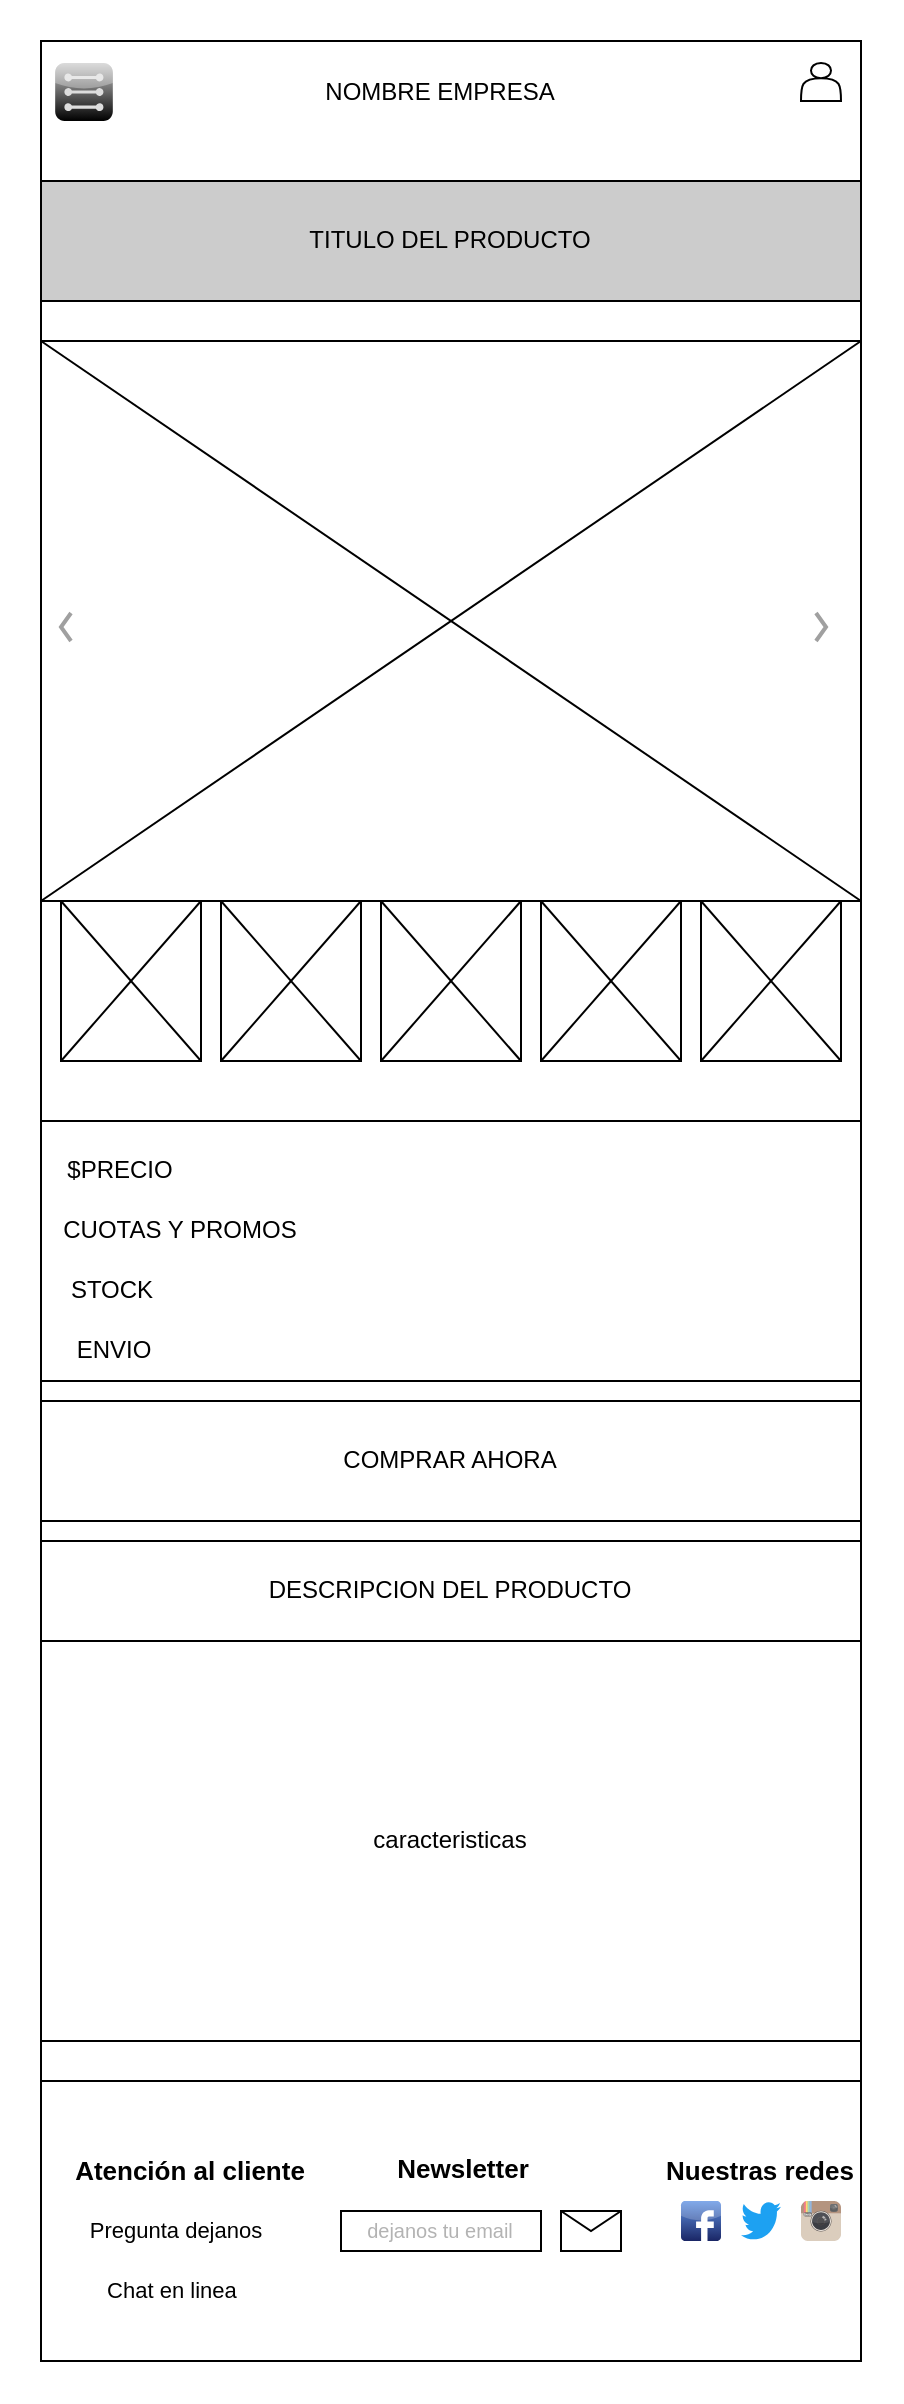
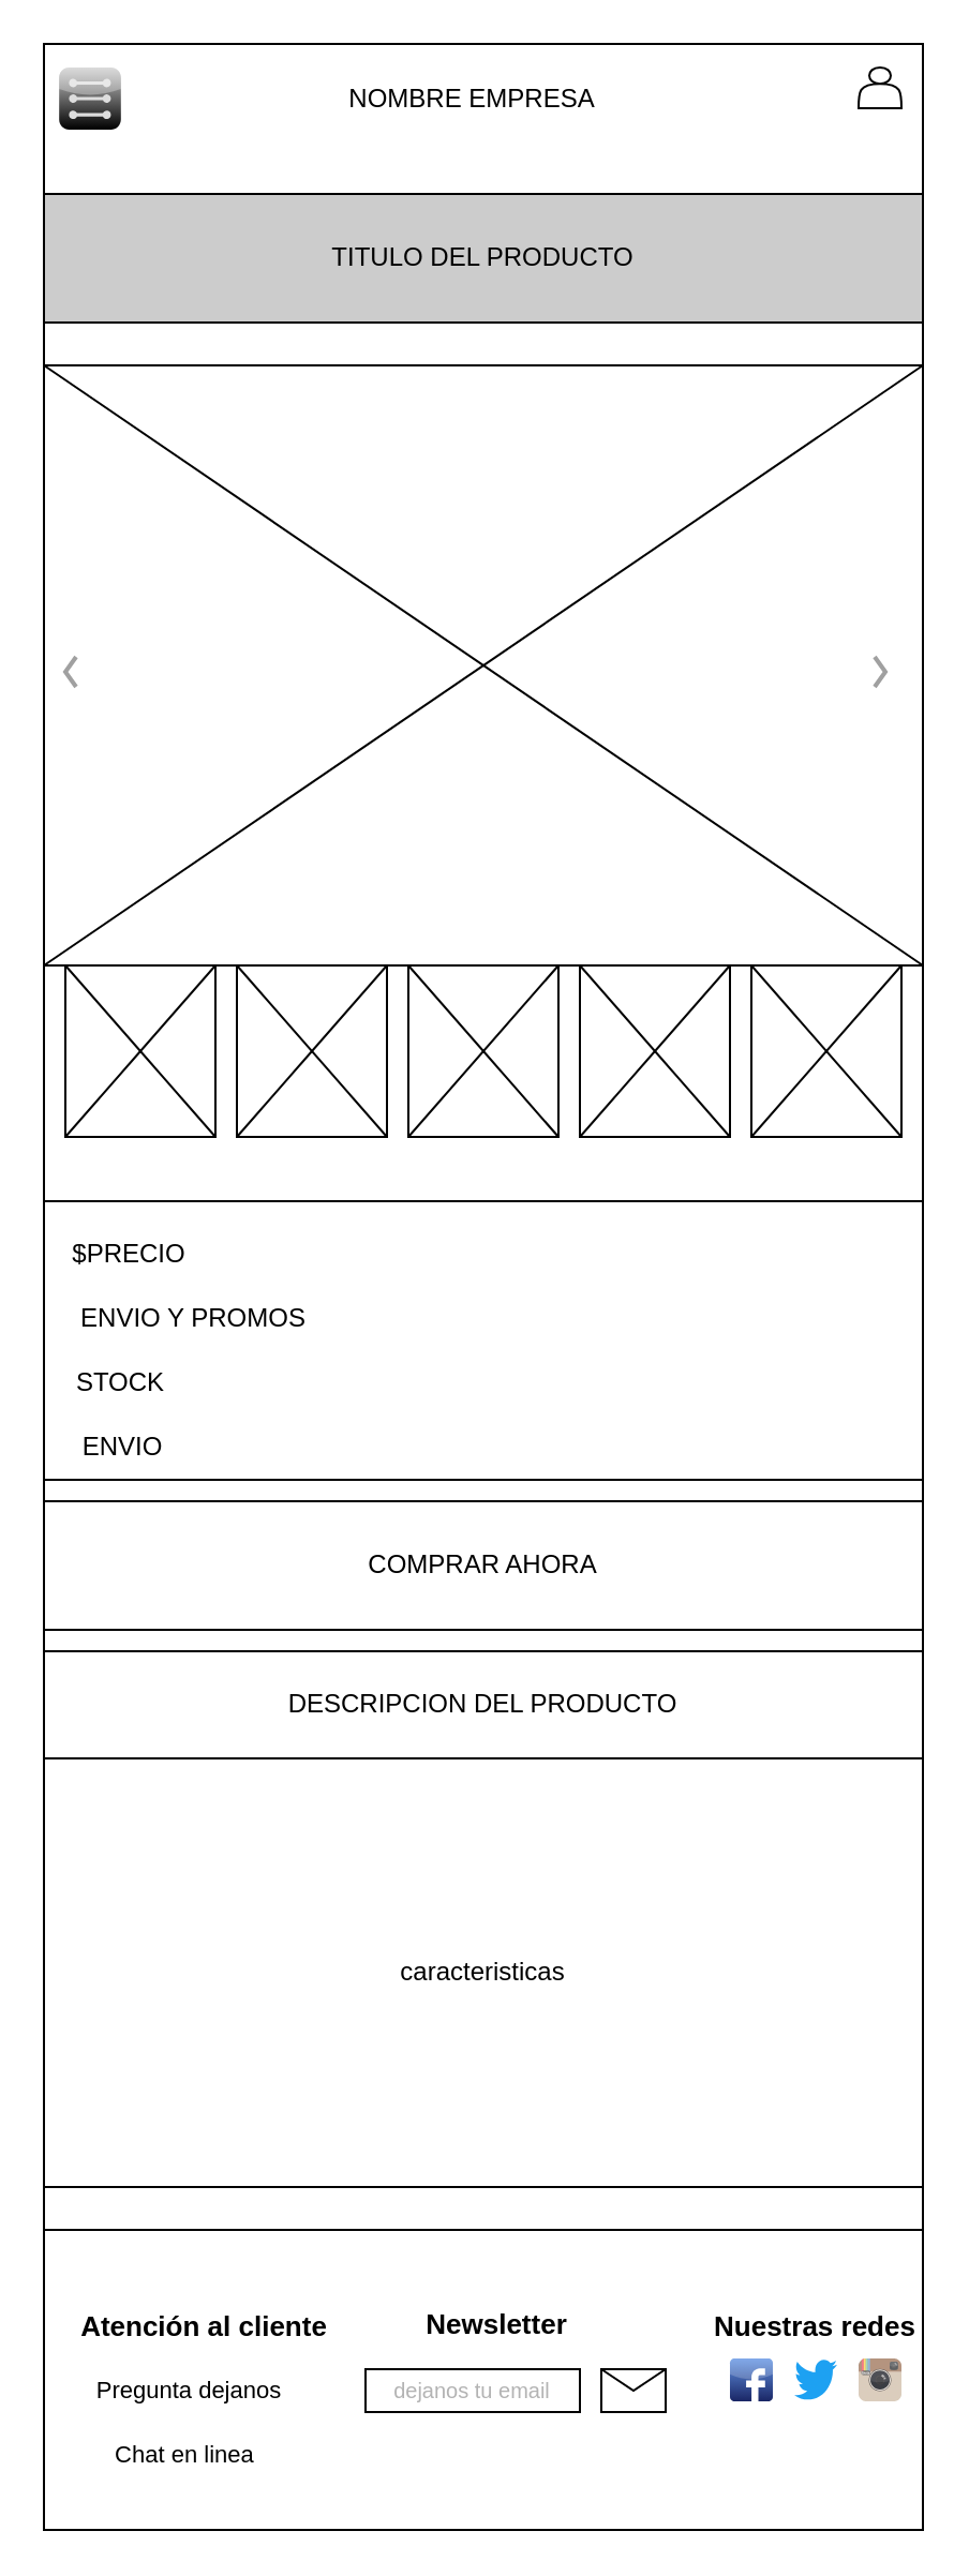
- <mxCell id="27" value="CUOTAS Y PROMOS" style="text;strokeColor=none;align=center;fillColor=none;html=1;verticalAlign=middle;whiteSpace=wrap;rounded=0;" vertex="1" parent="1"><mxGeometry x="30" y="600" width="120" height="30" as="geometry" /></mxCell>
+ <mxCell id="27" value="ENVIO Y PROMOS" style="text;strokeColor=none;align=center;fillColor=none;html=1;verticalAlign=middle;whiteSpace=wrap;rounded=0;" vertex="1" parent="1"><mxGeometry x="30" y="600" width="120" height="30" as="geometry" /></mxCell>
